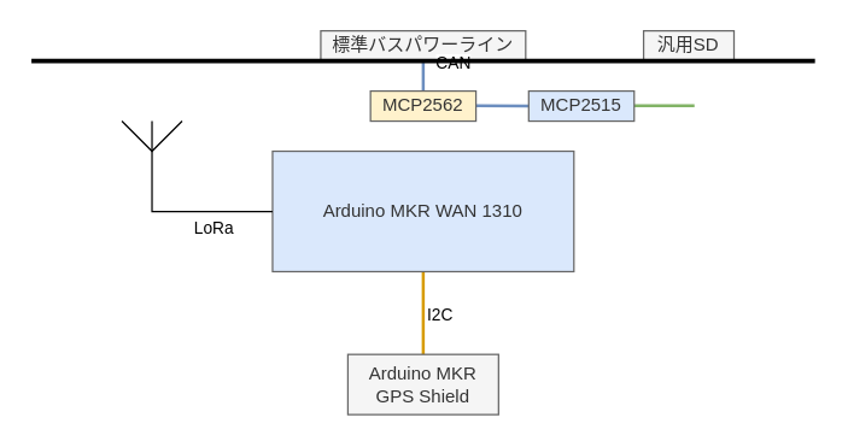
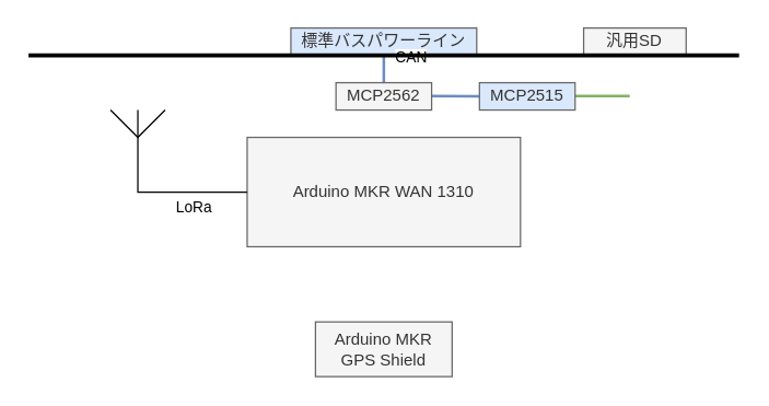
- <mxCell id="3" value="標準バスパワーライン" style="rounded=0;whiteSpace=wrap;html=1;fillColor=#f5f5f5;fontColor=#333333;strokeColor=#666666;" parent="1" vertex="1"><mxGeometry x="212" y="20" width="136" height="20" as="geometry" /></mxCell>
+ <mxCell id="3" value="標準バスパワーライン" style="rounded=0;whiteSpace=wrap;html=1;fillColor=#dae8fc;fontColor=#333333;strokeColor=#666666;" parent="1" vertex="1"><mxGeometry x="212" y="20" width="136" height="20" as="geometry" /></mxCell>
- <mxCell id="9" value="汎用SD" style="rounded=0;whiteSpace=wrap;html=1;fillColor=#f5f5f5;fontColor=#333333;strokeColor=#666666;" parent="1" vertex="1"><mxGeometry x="426.25" y="20" width="60" height="20" as="geometry" /></mxCell>
+ <mxCell id="9" value="汎用SD" style="rounded=0;whiteSpace=wrap;html=1;fillColor=#f5f5f5;fontColor=#333333;strokeColor=#666666;" parent="1" vertex="1"><mxGeometry x="426.25" y="20" width="75" height="20" as="geometry" /></mxCell>
- <mxCell id="12" value="MCP2562" style="rounded=0;whiteSpace=wrap;html=1;fillColor=#fff2cc;fontColor=#333333;strokeColor=#666666;" parent="1" vertex="1"><mxGeometry x="245" y="60" width="70" height="20" as="geometry" /></mxCell>
+ <mxCell id="12" value="MCP2562" style="rounded=0;whiteSpace=wrap;html=1;fillColor=#f5f5f5;fontColor=#333333;strokeColor=#666666;" parent="1" vertex="1"><mxGeometry x="245" y="60" width="70" height="20" as="geometry" /></mxCell>
- <mxCell id="6" value="Arduino MKR WAN 1310" style="rounded=0;whiteSpace=wrap;html=1;fillColor=#dae8fc;fontColor=#333333;strokeColor=#666666;" parent="1" vertex="1"><mxGeometry x="180" y="100" width="200" height="80" as="geometry" /></mxCell>
+ <mxCell id="6" value="Arduino MKR WAN 1310" style="rounded=0;whiteSpace=wrap;html=1;fillColor=#f5f5f5;fontColor=#333333;strokeColor=#666666;" parent="1" vertex="1"><mxGeometry x="180" y="100" width="200" height="80" as="geometry" /></mxCell>
- <mxCell id="4" style="edgeStyle=orthogonalEdgeStyle;rounded=0;orthogonalLoop=1;jettySize=auto;html=1;entryX=0.5;entryY=0;entryDx=0;entryDy=0;endArrow=none;endFill=0;strokeWidth=2;fillColor=#ffe6cc;strokeColor=#d79b00;" parent="1" source="6" target="8" edge="1"><mxGeometry relative="1" as="geometry" /></mxCell>
- <mxCell id="5" value="I2C" style="edgeLabel;html=1;align=center;verticalAlign=middle;resizable=0;points=[];" parent="4" vertex="1" connectable="0"><mxGeometry x="-0.022" relative="1" as="geometry"><mxPoint x="10" y="1" as="offset" /></mxGeometry></mxCell>
